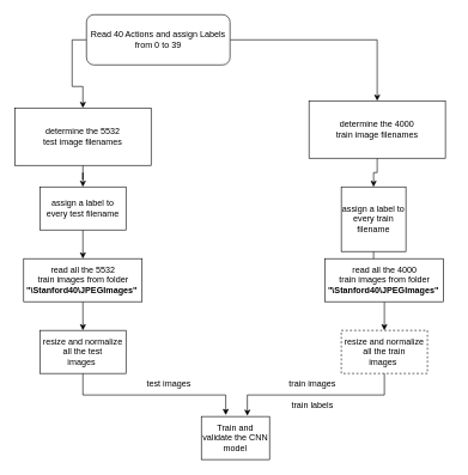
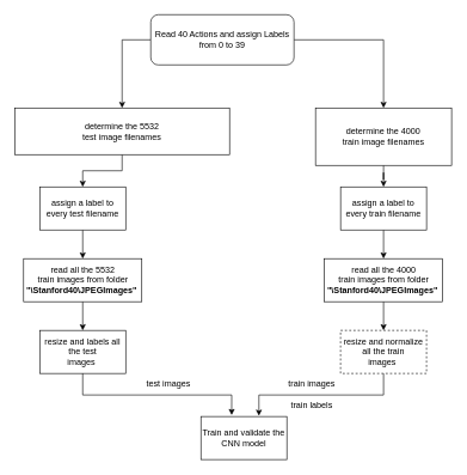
- <mxCell id="4" value="Read 40 Actions and assign Labels from 0 to 39" style="rounded=1;whiteSpace=wrap;html=1;" vertex="1" parent="1"><mxGeometry x="120" y="20" width="200" height="70" as="geometry" /></mxCell>
+ <mxCell id="4" value="Read 40 Actions and assign Labels from 0 to 39" style="rounded=1;whiteSpace=wrap;html=1;" vertex="1" parent="1"><mxGeometry x="210" y="20" width="200" height="70" as="geometry" /></mxCell>
- <mxCell id="6" value="determine the 4000&lt;br/&gt;train image filenames" style="rounded=0;whiteSpace=wrap;html=1;" vertex="1" parent="1"><mxGeometry x="430" y="140" width="190" height="80" as="geometry" /></mxCell>
+ <mxCell id="6" value="determine the 4000&lt;br/&gt;train image filenames" style="rounded=0;whiteSpace=wrap;html=1;" vertex="1" parent="1"><mxGeometry x="440" y="150" width="190" height="80" as="geometry" /></mxCell>
- <mxCell id="13" value="determine the 5532&lt;br&gt;test image filenames" style="rounded=0;whiteSpace=wrap;html=1;" vertex="1" parent="1"><mxGeometry x="20" y="150" width="190" height="80" as="geometry" /></mxCell>
+ <mxCell id="13" value="determine the 5532&lt;br&gt;test image filenames" style="rounded=0;whiteSpace=wrap;html=1;" vertex="1" parent="1"><mxGeometry x="20" y="150" width="300" height="65" as="geometry" /></mxCell>
- <mxCell id="8" value="assign a label to&lt;br/&gt;every train filename" style="whiteSpace=wrap;html=1;rounded=0;" vertex="1" parent="1"><mxGeometry x="475" y="260" width="90" height="90" as="geometry" /></mxCell>
+ <mxCell id="8" value="assign a label to&lt;br/&gt;every train filename" style="whiteSpace=wrap;html=1;rounded=0;" vertex="1" parent="1"><mxGeometry x="475" y="260" width="120" height="60" as="geometry" /></mxCell>
- <mxCell id="18" value="resize and normalize all the test&lt;br&gt;images&amp;nbsp;" style="whiteSpace=wrap;html=1;rounded=0;" vertex="1" parent="1"><mxGeometry x="55" y="460" width="120" height="60" as="geometry" /></mxCell>
+ <mxCell id="18" value="resize and labels all the test&lt;br&gt;images&amp;nbsp;" style="whiteSpace=wrap;html=1;rounded=0;" vertex="1" parent="1"><mxGeometry x="55" y="460" width="120" height="60" as="geometry" /></mxCell>
- <mxCell id="19" value="Train and validate the CNN model" style="rounded=0;whiteSpace=wrap;html=1;" vertex="1" parent="1"><mxGeometry x="280" y="580" width="95" height="60" as="geometry" /></mxCell>
+ <mxCell id="19" value="Train and validate the CNN model" style="rounded=0;whiteSpace=wrap;html=1;" vertex="1" parent="1"><mxGeometry x="280" y="580" width="120" height="60" as="geometry" /></mxCell>
